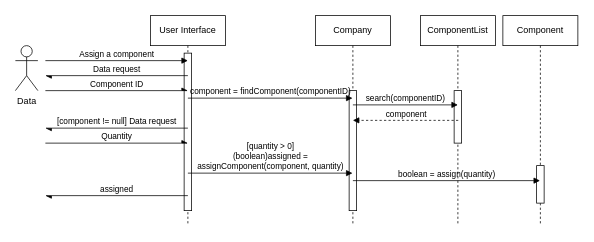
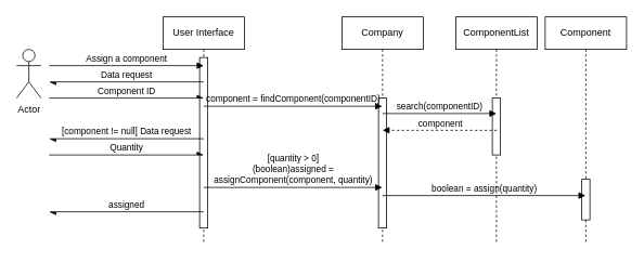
- <mxCell id="2" value="Data" style="shape=umlActor;verticalLabelPosition=bottom;verticalAlign=top;html=1;fillColor=none;" vertex="1" parent="1"><mxGeometry x="20" y="60" width="30" height="60" as="geometry" /></mxCell>
+ <mxCell id="2" value="Actor" style="shape=umlActor;verticalLabelPosition=bottom;verticalAlign=top;html=1;fillColor=none;" vertex="1" parent="1"><mxGeometry x="20" y="60" width="30" height="60" as="geometry" /></mxCell>
